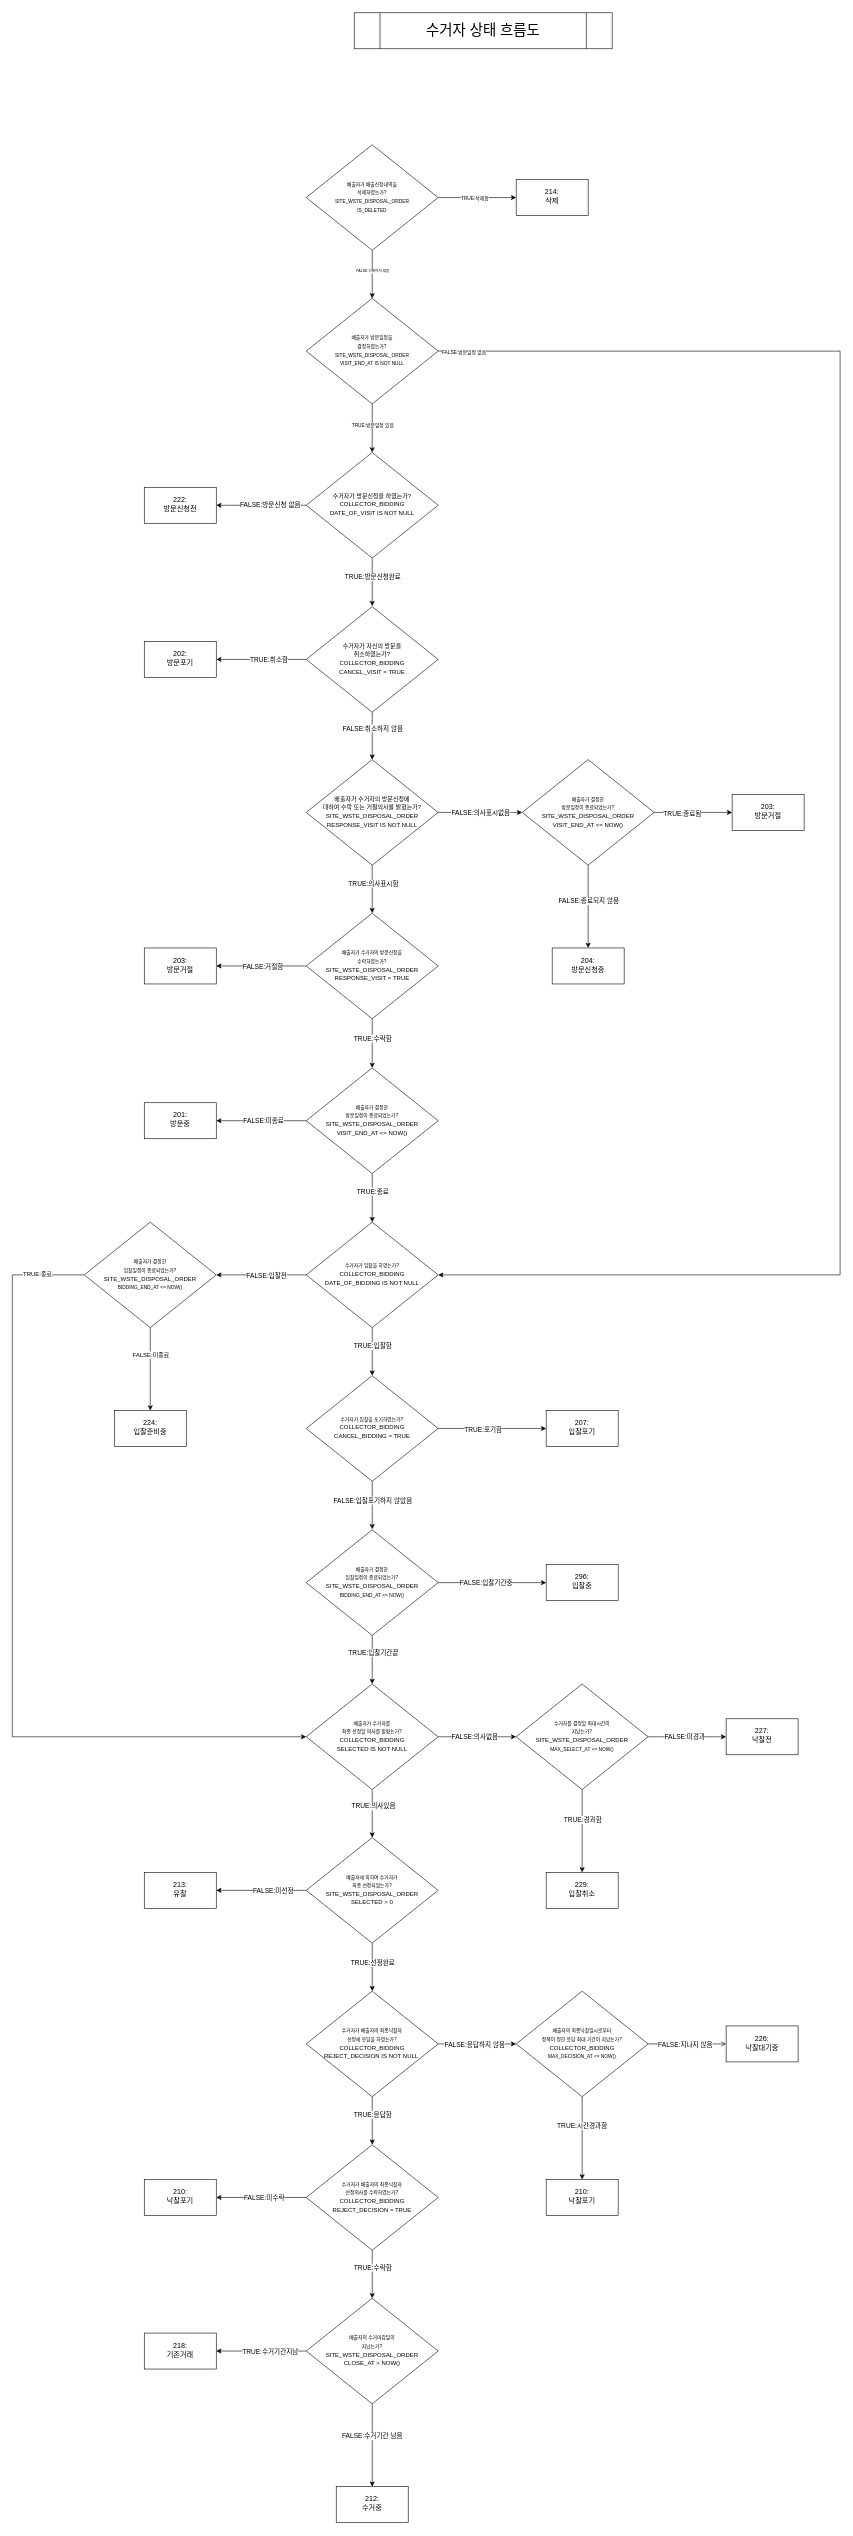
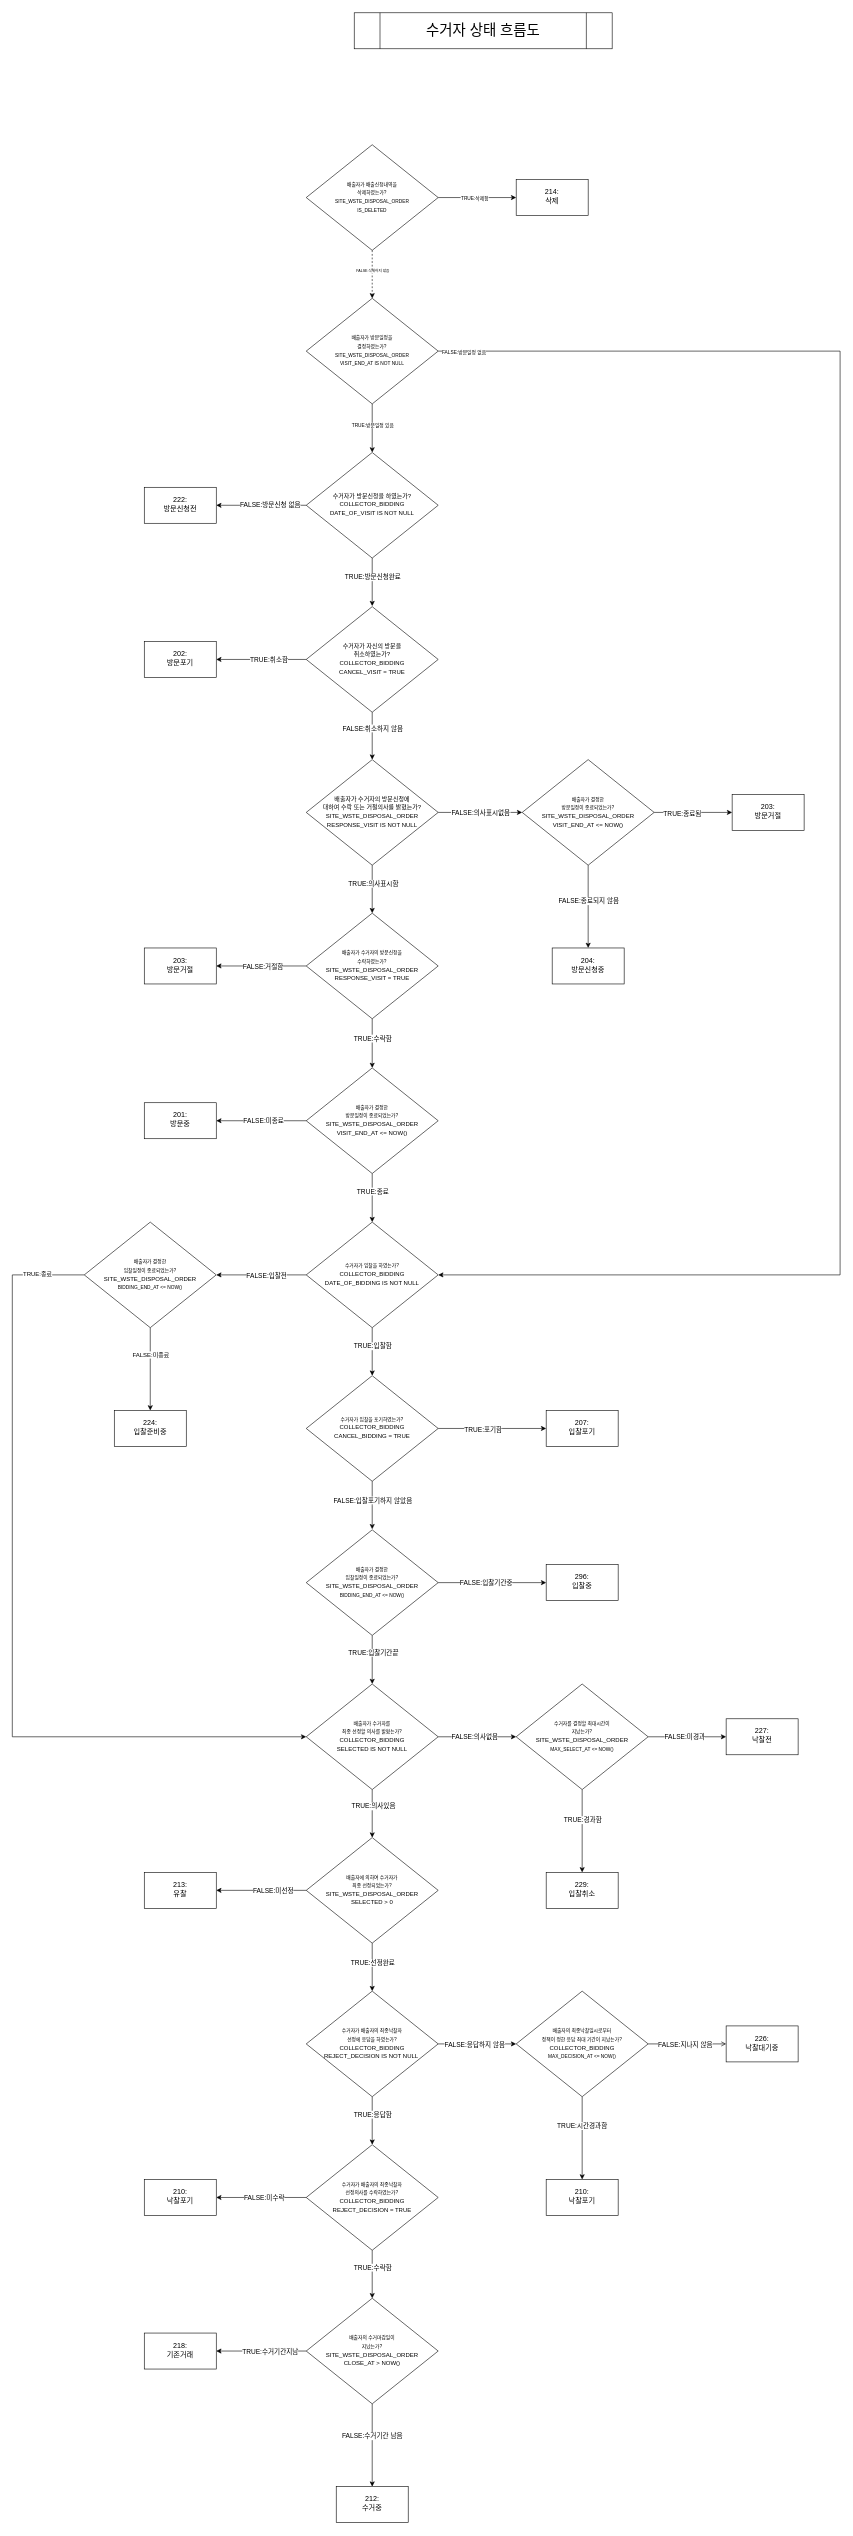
- <mxCell id="4" value="" style="edgeStyle=orthogonalEdgeStyle;rounded=0;orthogonalLoop=1;jettySize=auto;html=1;fontSize=8;" edge="1" parent="1" source="6" target="12"><mxGeometry relative="1" as="geometry" /></mxCell>
+ <mxCell id="4" value="" style="edgeStyle=orthogonalEdgeStyle;rounded=0;orthogonalLoop=1;jettySize=auto;html=1;fontSize=8;dashed=1;" edge="1" parent="1" source="6" target="12"><mxGeometry relative="1" as="geometry" /></mxCell>
